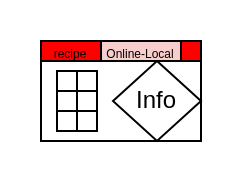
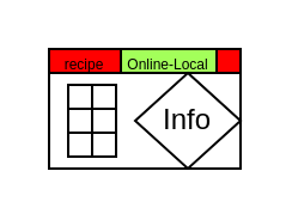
- <mxCell id="3" value="&lt;font style=&quot;font-size: 6px;&quot;&gt;Online-Local&lt;/font&gt;" style="rounded=0;whiteSpace=wrap;html=1;fillColor=#f8cecc;" vertex="1" parent="1"><mxGeometry x="50" y="20" width="40" height="10" as="geometry" /></mxCell>
+ <mxCell id="3" value="&lt;font style=&quot;font-size: 6px;&quot;&gt;Online-Local&lt;/font&gt;" style="rounded=0;whiteSpace=wrap;html=1;fillColor=#A3FF5A;" vertex="1" parent="1"><mxGeometry x="50" y="20" width="40" height="10" as="geometry" /></mxCell>
